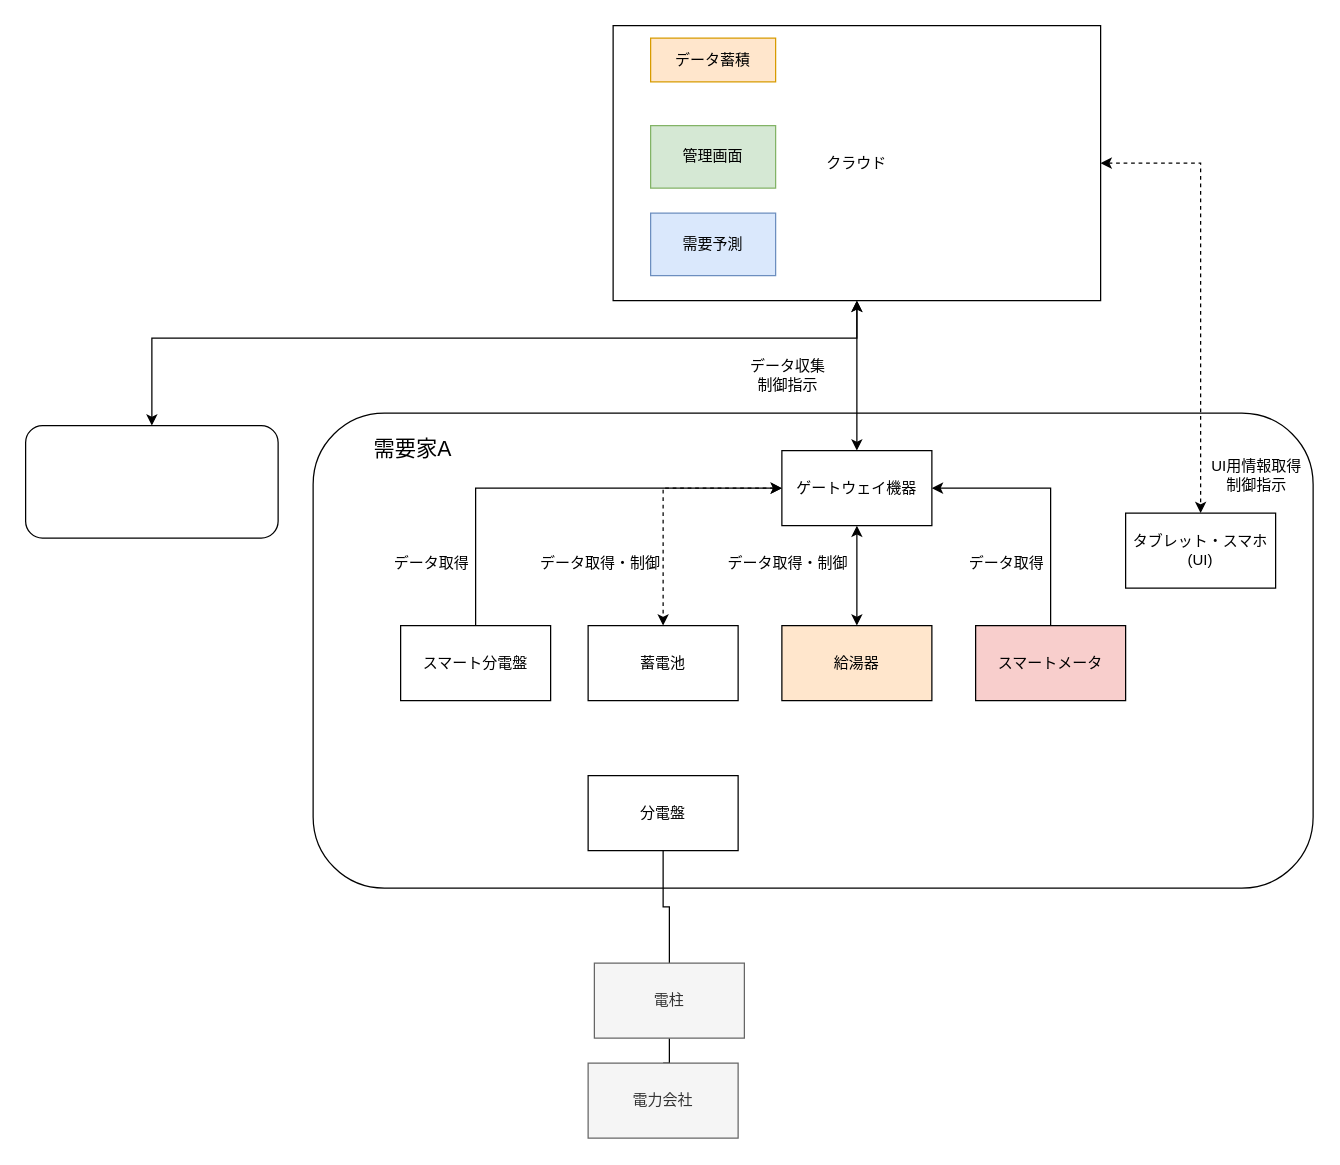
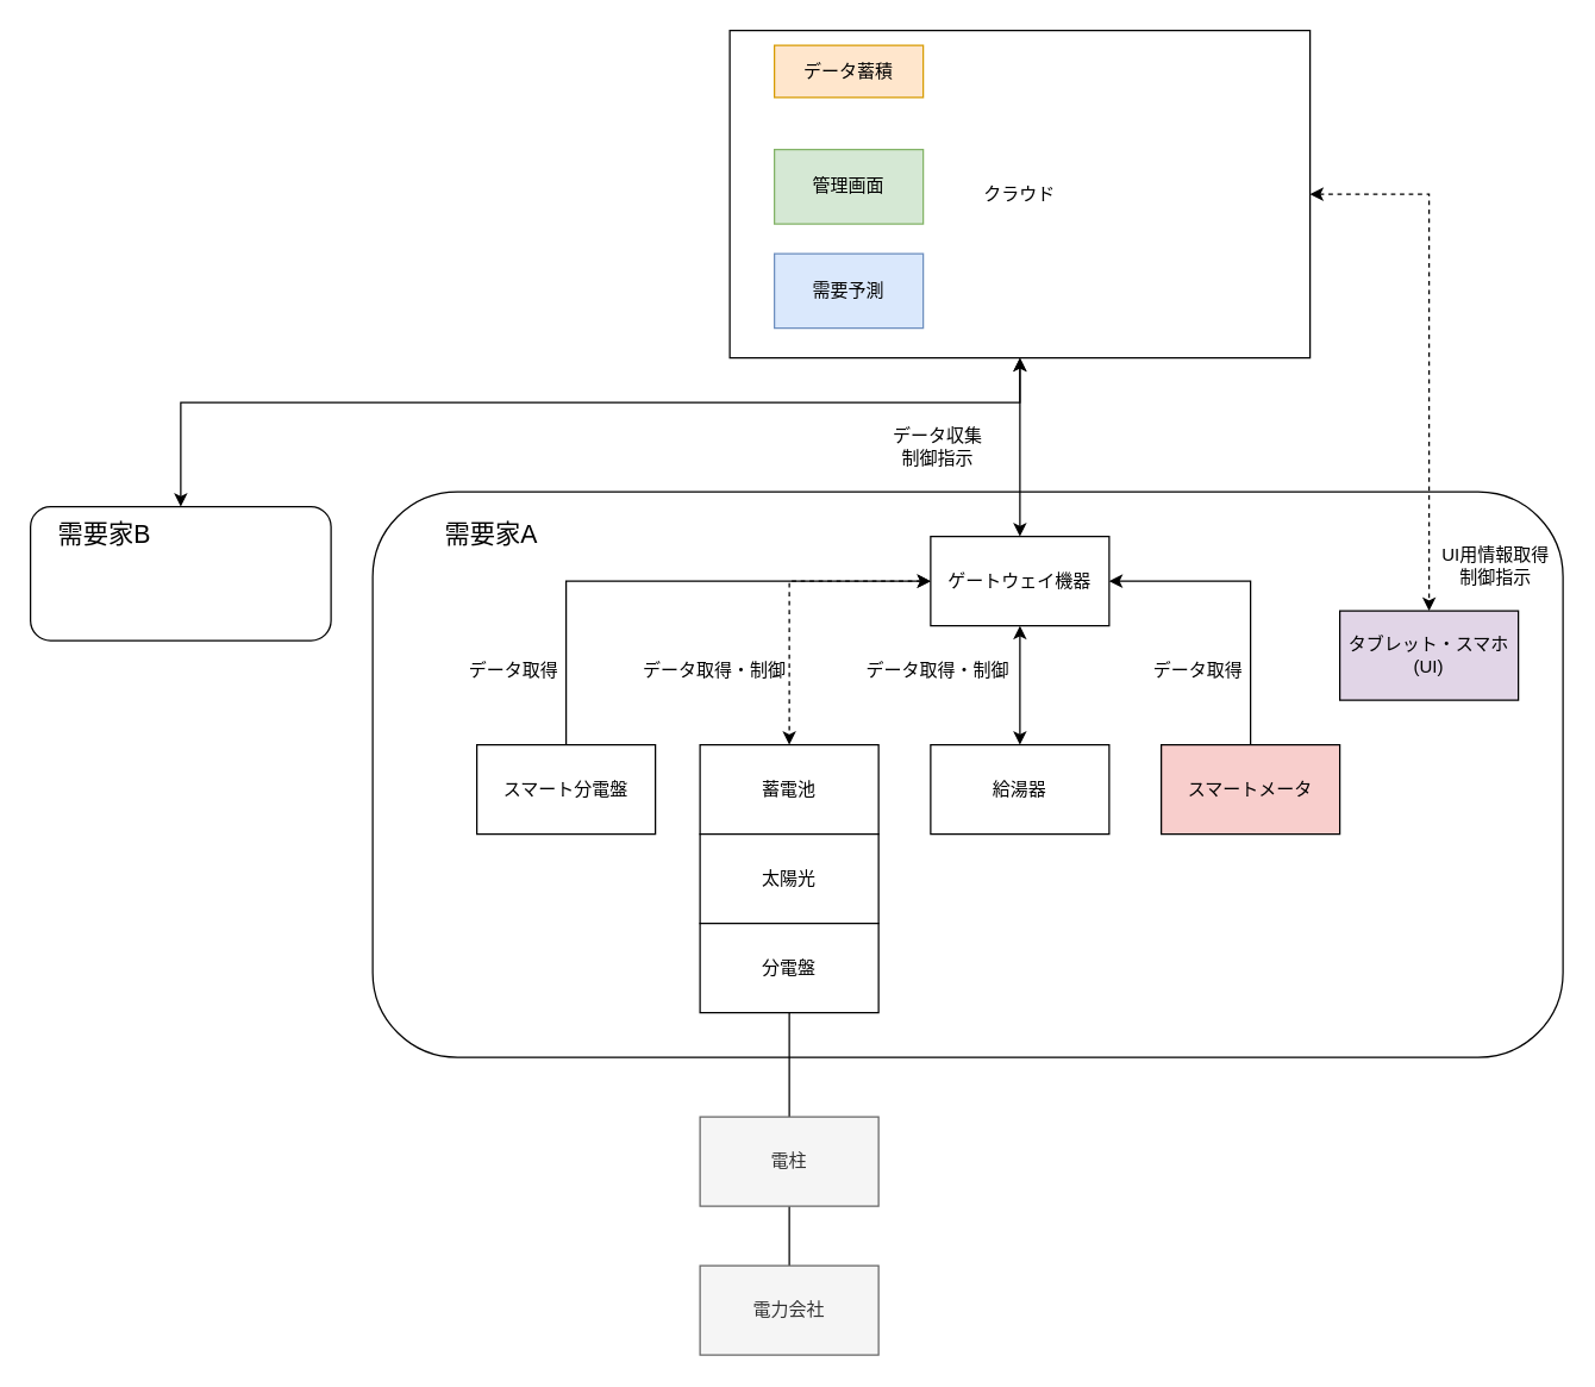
+ <mxCell id="31" value="需要家B" style="text;html=1;strokeColor=none;fillColor=none;align=center;verticalAlign=middle;whiteSpace=wrap;rounded=0;fontSize=17;" vertex="1" parent="1"><mxGeometry x="30" y="350" width="80" height="20" as="geometry" /></mxCell>
- <mxCell id="14" value="タブレット・スマホ&lt;br&gt;(UI)" style="rounded=0;whiteSpace=wrap;html=1;" vertex="1" parent="1"><mxGeometry x="900" y="410" width="120" height="60" as="geometry" /></mxCell>
+ <mxCell id="14" value="タブレット・スマホ&lt;br&gt;(UI)" style="rounded=0;whiteSpace=wrap;html=1;fillColor=#e1d5e7;" vertex="1" parent="1"><mxGeometry x="900" y="410" width="120" height="60" as="geometry" /></mxCell>
- <mxCell id="13" value="給湯器" style="rounded=0;whiteSpace=wrap;html=1;fillColor=#ffe6cc;" vertex="1" parent="1"><mxGeometry x="625" y="500" width="120" height="60" as="geometry" /></mxCell>
+ <mxCell id="13" value="給湯器" style="rounded=0;whiteSpace=wrap;html=1;" vertex="1" parent="1"><mxGeometry x="625" y="500" width="120" height="60" as="geometry" /></mxCell>
+ <mxCell id="16" value="太陽光" style="rounded=0;whiteSpace=wrap;html=1;" vertex="1" parent="1"><mxGeometry x="470" y="560" width="120" height="60" as="geometry" /></mxCell>
- <mxCell id="33" value="電柱" style="whiteSpace=wrap;html=1;fontSize=12;fillColor=#f5f5f5;strokeColor=#666666;fontColor=#333333;" vertex="1" parent="1"><mxGeometry x="475" y="770" width="120" height="60" as="geometry" /></mxCell>
+ <mxCell id="33" value="電柱" style="whiteSpace=wrap;html=1;fontSize=12;fillColor=#f5f5f5;strokeColor=#666666;fontColor=#333333;" vertex="1" parent="1"><mxGeometry x="470" y="750" width="120" height="60" as="geometry" /></mxCell>
